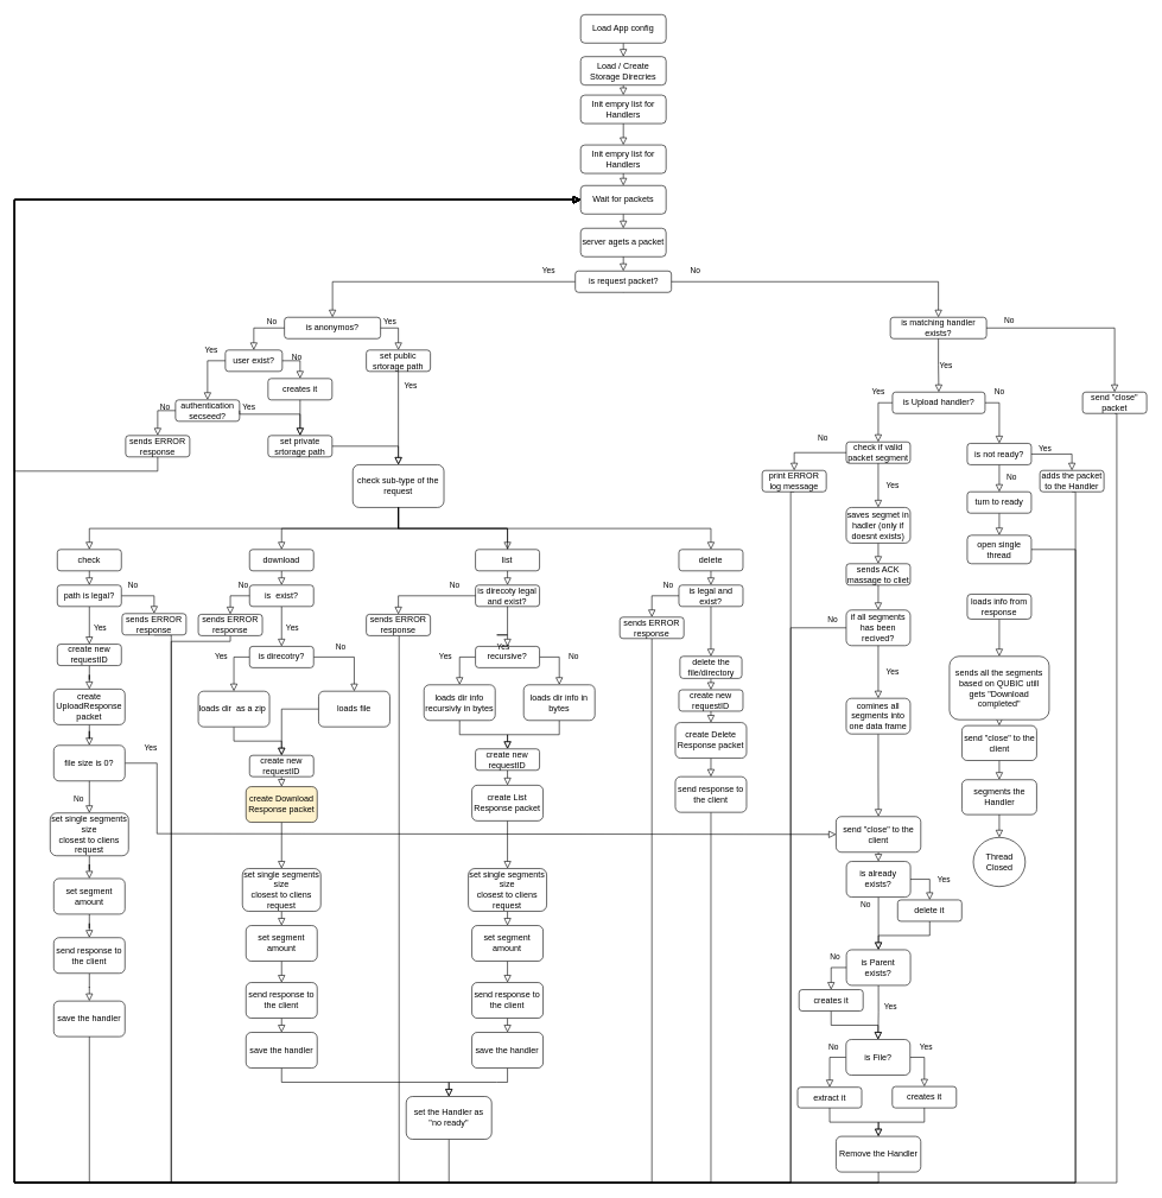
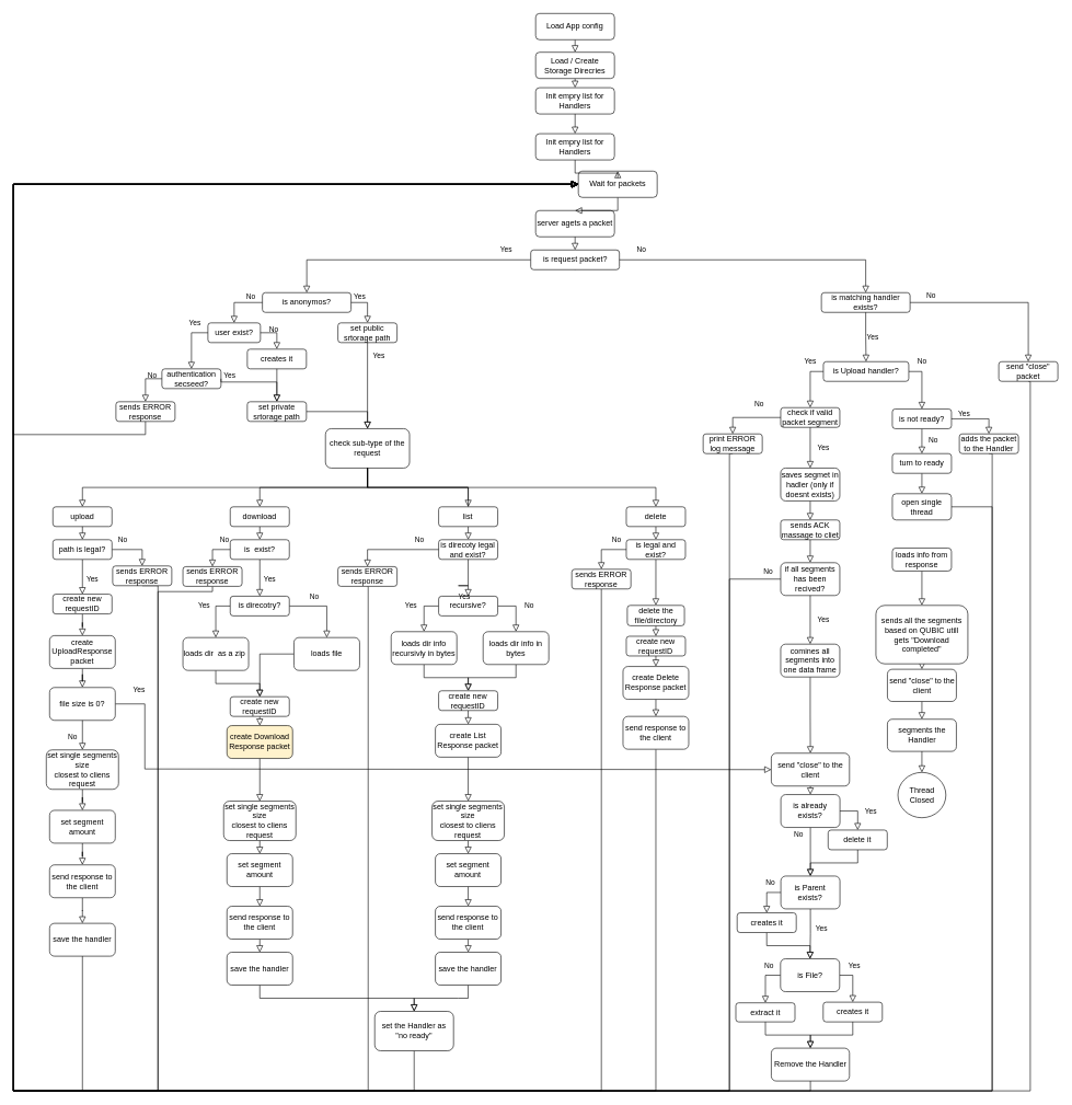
- <mxCell id="184" value="Wait for packets" style="rounded=1;whiteSpace=wrap;html=1;fontSize=12;glass=0;strokeWidth=1;shadow=0;" parent="1" vertex="1"><mxGeometry x="815" y="260" width="120" height="40" as="geometry" /></mxCell>
+ <mxCell id="184" value="Wait for packets" style="rounded=1;whiteSpace=wrap;html=1;fontSize=12;glass=0;strokeWidth=1;shadow=0;" parent="1" vertex="1"><mxGeometry x="880" y="260" width="120" height="40" as="geometry" /></mxCell>
- <mxCell id="23" value="check" style="rounded=1;whiteSpace=wrap;html=1;fontSize=12;glass=0;strokeWidth=1;shadow=0;" parent="1" vertex="1"><mxGeometry x="80" y="771" width="90" height="30" as="geometry" /></mxCell>
+ <mxCell id="23" value="upload" style="rounded=1;whiteSpace=wrap;html=1;fontSize=12;glass=0;strokeWidth=1;shadow=0;" parent="1" vertex="1"><mxGeometry x="80" y="771" width="90" height="30" as="geometry" /></mxCell>
